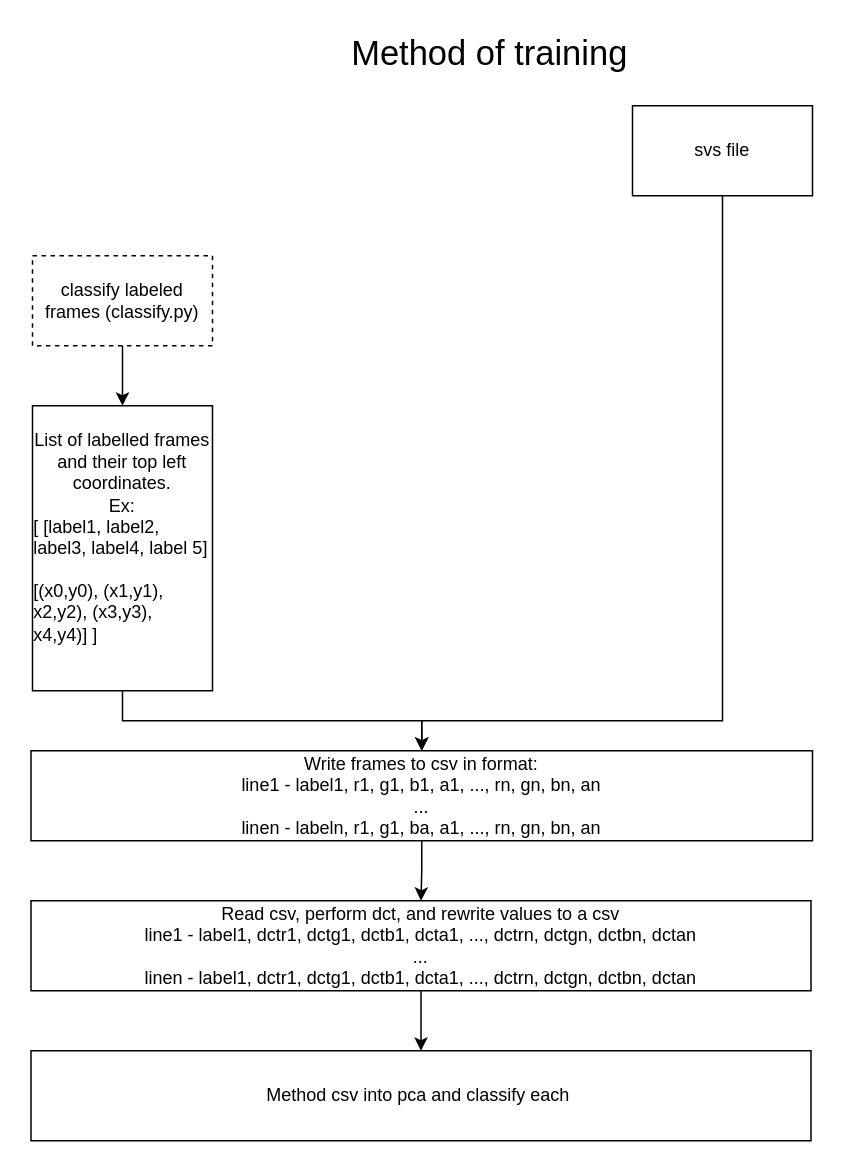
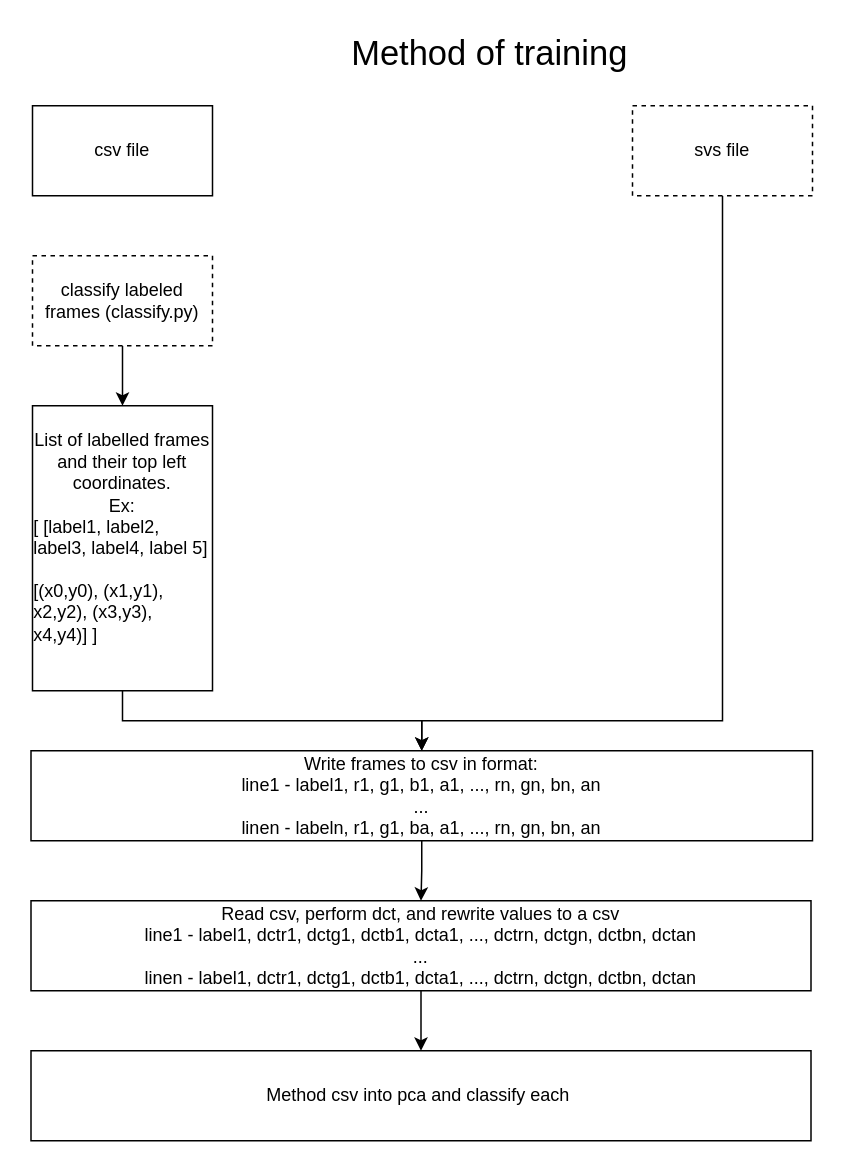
+ <mxCell id="5" value="csv file" style="rounded=0;whiteSpace=wrap;html=1;" vertex="1" parent="1"><mxGeometry x="21" y="70" width="120" height="60" as="geometry" /></mxCell>
- <mxCell id="3" value="svs file" style="rounded=0;whiteSpace=wrap;html=1;" vertex="1" parent="1"><mxGeometry x="421" y="70" width="120" height="60" as="geometry" /></mxCell>
+ <mxCell id="3" value="svs file" style="rounded=0;whiteSpace=wrap;html=1;dashed=1;" vertex="1" parent="1"><mxGeometry x="421" y="70" width="120" height="60" as="geometry" /></mxCell>
